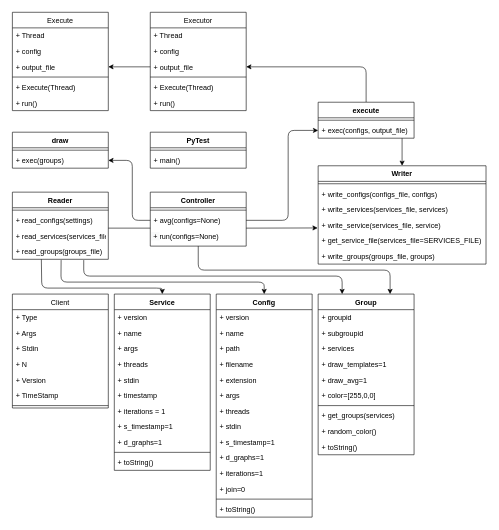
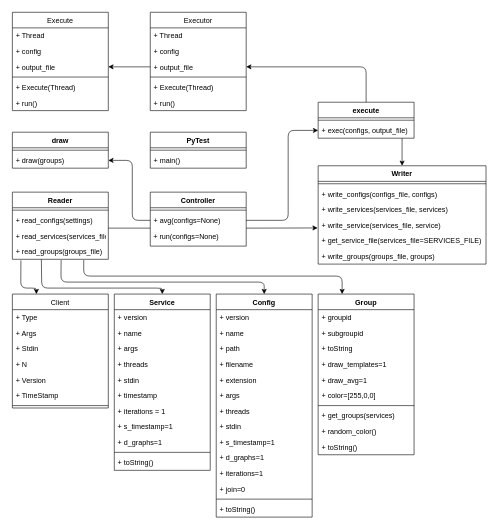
- <mxCell id="35" value="+ exec(groups)" style="text;strokeColor=none;fillColor=none;align=left;verticalAlign=top;spacingLeft=4;spacingRight=4;overflow=hidden;rotatable=0;points=[[0,0.5],[1,0.5]];portConstraint=eastwest;" parent="33" vertex="1"><mxGeometry y="34" width="160" height="26" as="geometry" /></mxCell>
+ <mxCell id="35" value="+ draw(groups)" style="text;strokeColor=none;fillColor=none;align=left;verticalAlign=top;spacingLeft=4;spacingRight=4;overflow=hidden;rotatable=0;points=[[0,0.5],[1,0.5]];portConstraint=eastwest;" parent="33" vertex="1"><mxGeometry y="34" width="160" height="26" as="geometry" /></mxCell>
- <mxCell id="79" value="" style="endArrow=classic;html=1;entryX=0.75;entryY=0;entryDx=0;entryDy=0;exitX=0.5;exitY=1;exitDx=0;exitDy=0;" parent="1" source="30" target="64" edge="1"><mxGeometry width="50" height="50" relative="1" as="geometry"><mxPoint x="620" y="550" as="sourcePoint" /><mxPoint x="670" y="500" as="targetPoint" /><Array as="points"><mxPoint x="330" y="450" /><mxPoint x="650" y="450" /></Array></mxGeometry></mxCell>
+ <mxCell id="76" value="" style="endArrow=classic;html=1;entryX=0.25;entryY=0;entryDx=0;entryDy=0;exitX=0.089;exitY=1.069;exitDx=0;exitDy=0;exitPerimeter=0;" parent="1" source="16" target="4" edge="1"><mxGeometry width="50" height="50" relative="1" as="geometry"><mxPoint x="45" y="432" as="sourcePoint" /><mxPoint x="270" y="440" as="targetPoint" /><Array as="points"><mxPoint x="34" y="480" /><mxPoint x="60" y="480" /></Array></mxGeometry></mxCell>
- <mxCell id="67" value="+ services" style="text;strokeColor=none;fillColor=none;align=left;verticalAlign=top;spacingLeft=4;spacingRight=4;overflow=hidden;rotatable=0;points=[[0,0.5],[1,0.5]];portConstraint=eastwest;" parent="64" vertex="1"><mxGeometry y="78" width="160" height="26" as="geometry" /></mxCell>
+ <mxCell id="67" value="+ toString" style="text;strokeColor=none;fillColor=none;align=left;verticalAlign=top;spacingLeft=4;spacingRight=4;overflow=hidden;rotatable=0;points=[[0,0.5],[1,0.5]];portConstraint=eastwest;" parent="64" vertex="1"><mxGeometry y="78" width="160" height="26" as="geometry" /></mxCell>
